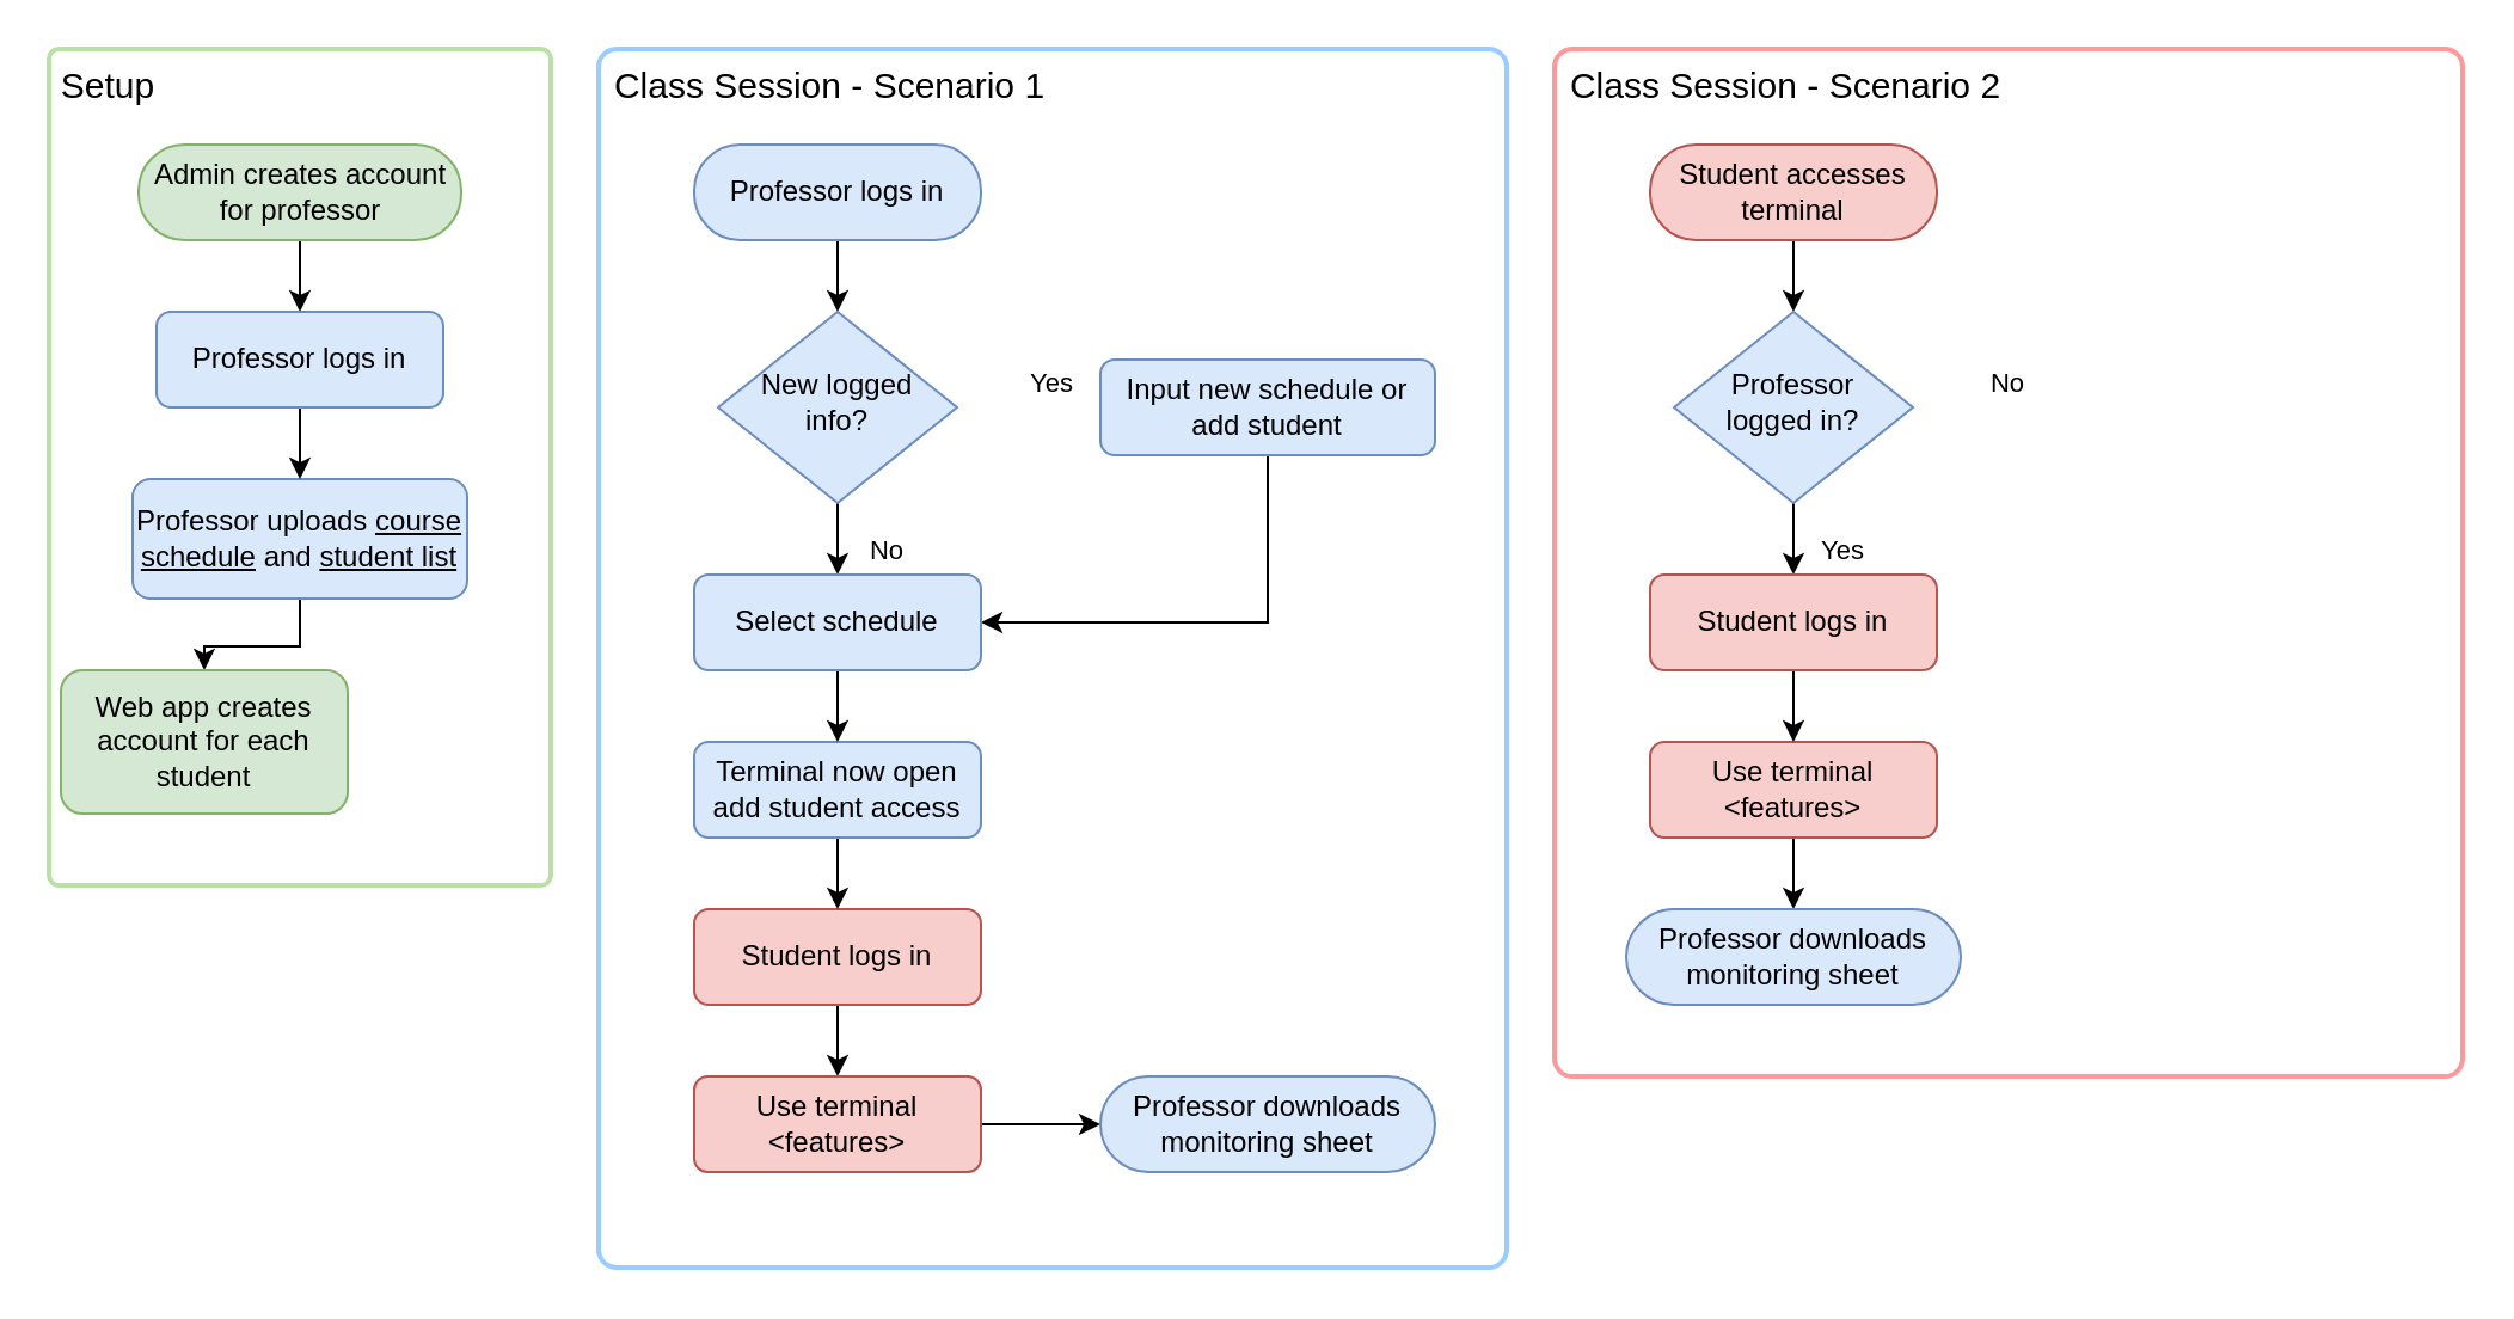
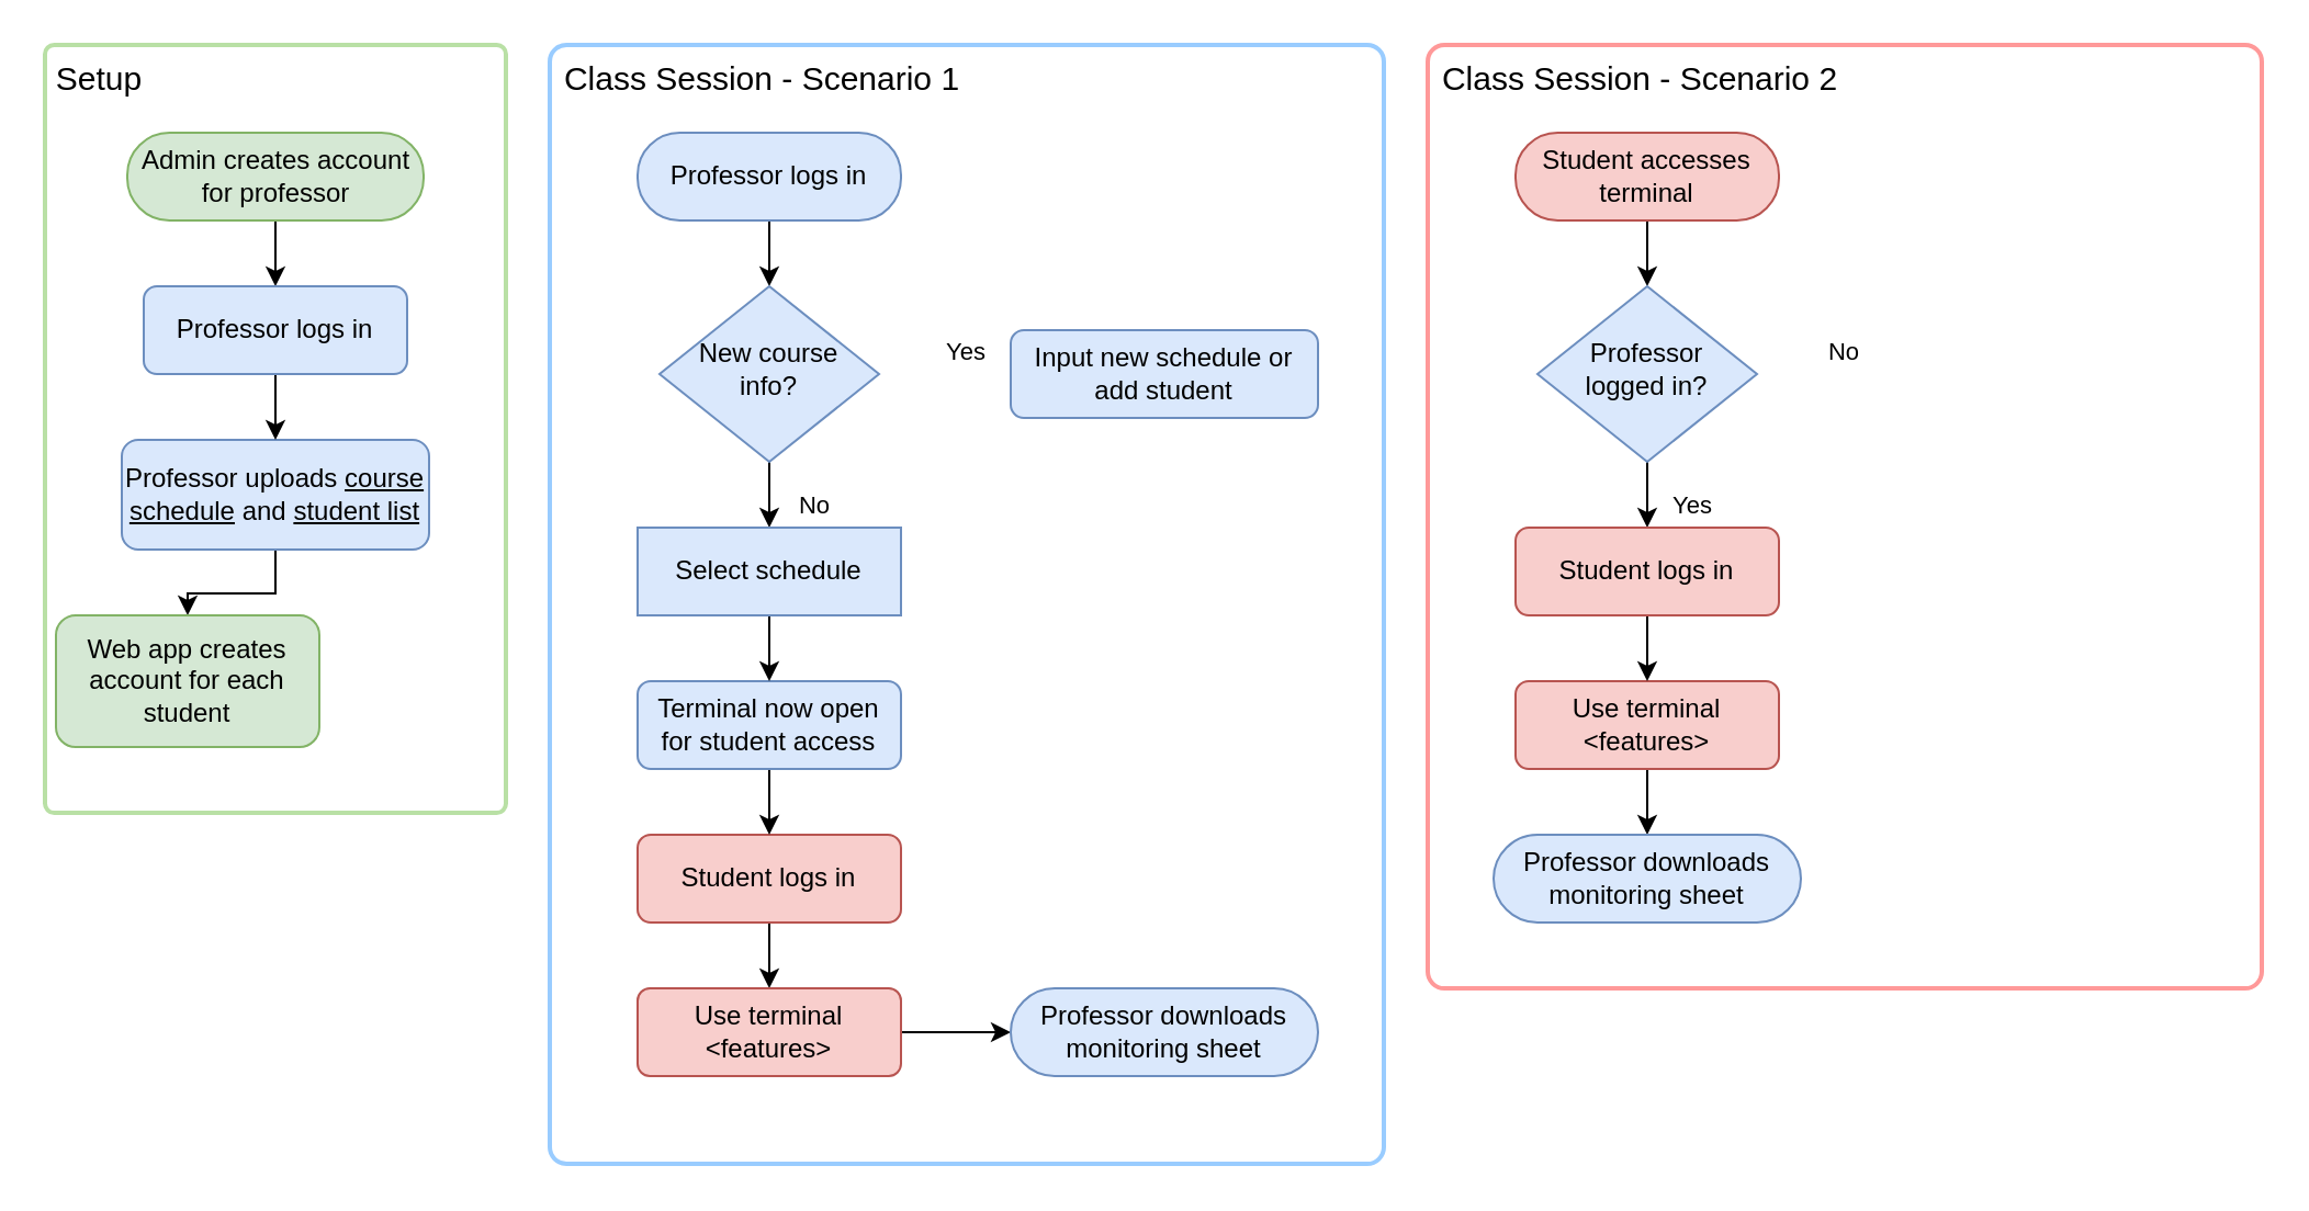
- <mxCell id="19" value="New logged info?" style="rhombus;whiteSpace=wrap;html=1;shadow=0;fontFamily=Helvetica;fontSize=12;align=center;strokeWidth=1;spacing=6;spacingTop=-4;fillColor=#dae8fc;strokeColor=#6c8ebf;" parent="1" vertex="1"><mxGeometry x="300" y="130" width="100" height="80" as="geometry" /></mxCell>
+ <mxCell id="19" value="New course info?" style="rhombus;whiteSpace=wrap;html=1;shadow=0;fontFamily=Helvetica;fontSize=12;align=center;strokeWidth=1;spacing=6;spacingTop=-4;fillColor=#dae8fc;strokeColor=#6c8ebf;" parent="1" vertex="1"><mxGeometry x="300" y="130" width="100" height="80" as="geometry" /></mxCell>
- <mxCell id="21" value="Select schedule" style="rounded=1;whiteSpace=wrap;html=1;fontSize=12;glass=0;strokeWidth=1;shadow=0;fillColor=#dae8fc;strokeColor=#6c8ebf;" parent="1" vertex="1"><mxGeometry x="290" y="240" width="120" height="40" as="geometry" /></mxCell>
+ <mxCell id="21" value="Select schedule" style="whiteSpace=wrap;html=1;fontSize=12;glass=0;strokeWidth=1;shadow=0;fillColor=#dae8fc;strokeColor=#6c8ebf;rounded=0;" parent="1" vertex="1"><mxGeometry x="290" y="240" width="120" height="40" as="geometry" /></mxCell>
- <mxCell id="6" style="edgeStyle=orthogonalEdgeStyle;rounded=0;orthogonalLoop=1;jettySize=auto;html=1;exitX=0.5;exitY=1;exitDx=0;exitDy=0;entryX=1;entryY=0.5;entryDx=0;entryDy=0;fontSize=15;" parent="1" source="7" target="21" edge="1"><mxGeometry relative="1" as="geometry" /></mxCell>
- <mxCell id="9" value="Terminal now open add student access" style="rounded=1;whiteSpace=wrap;html=1;fontSize=12;glass=0;strokeWidth=1;shadow=0;fillColor=#dae8fc;strokeColor=#6c8ebf;" parent="1" vertex="1"><mxGeometry x="290" y="310" width="120" height="40" as="geometry" /></mxCell>
+ <mxCell id="9" value="Terminal now open for student access" style="rounded=1;whiteSpace=wrap;html=1;fontSize=12;glass=0;strokeWidth=1;shadow=0;fillColor=#dae8fc;strokeColor=#6c8ebf;" parent="1" vertex="1"><mxGeometry x="290" y="310" width="120" height="40" as="geometry" /></mxCell>
